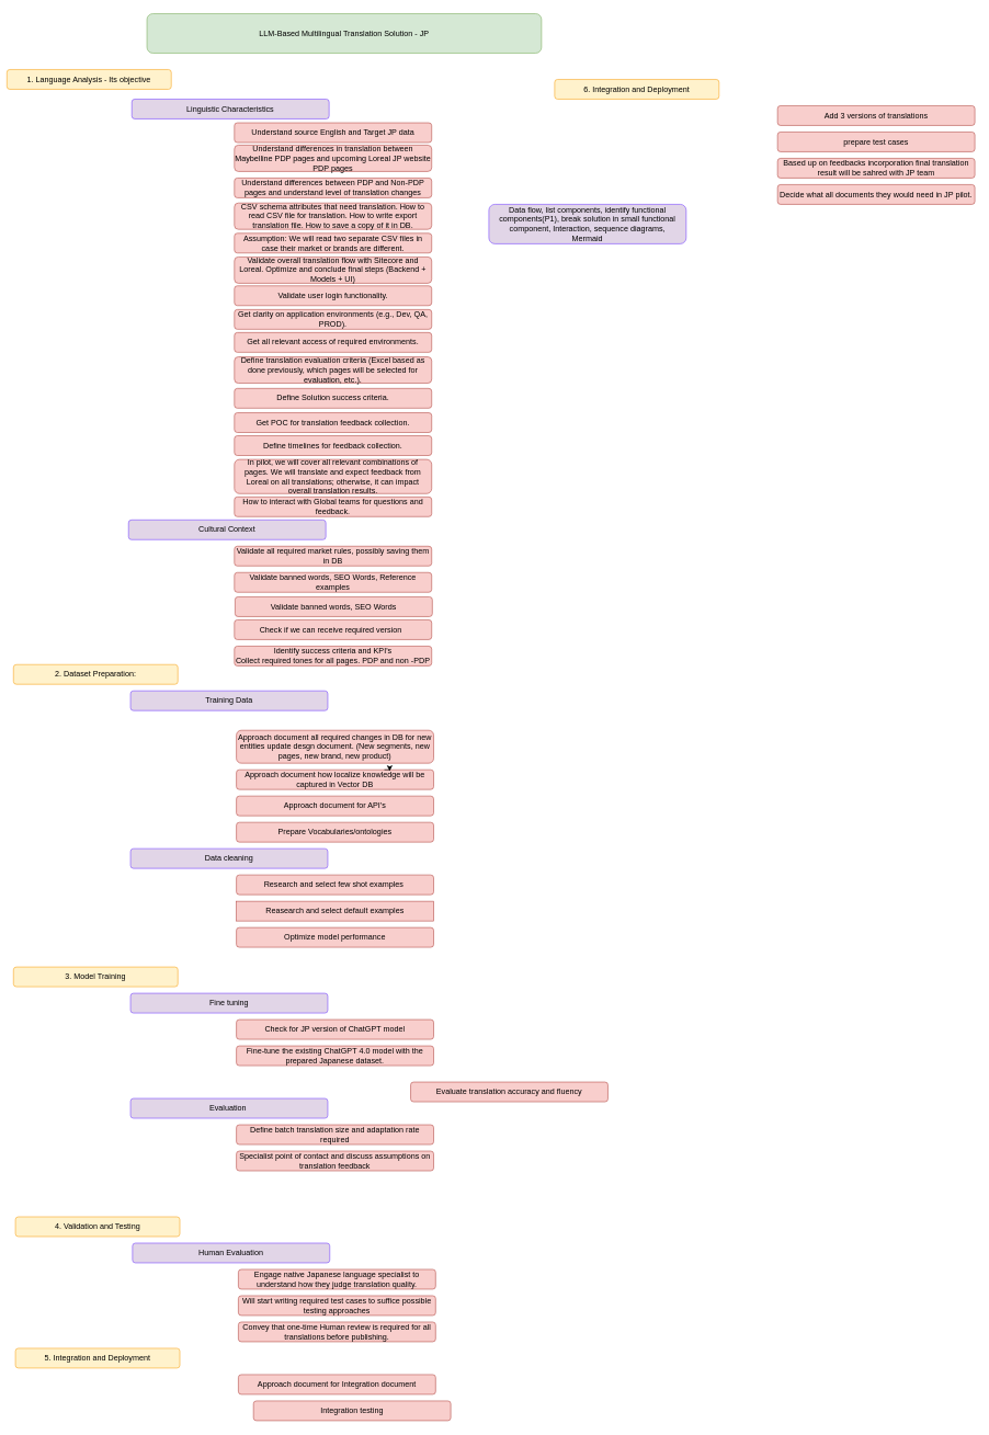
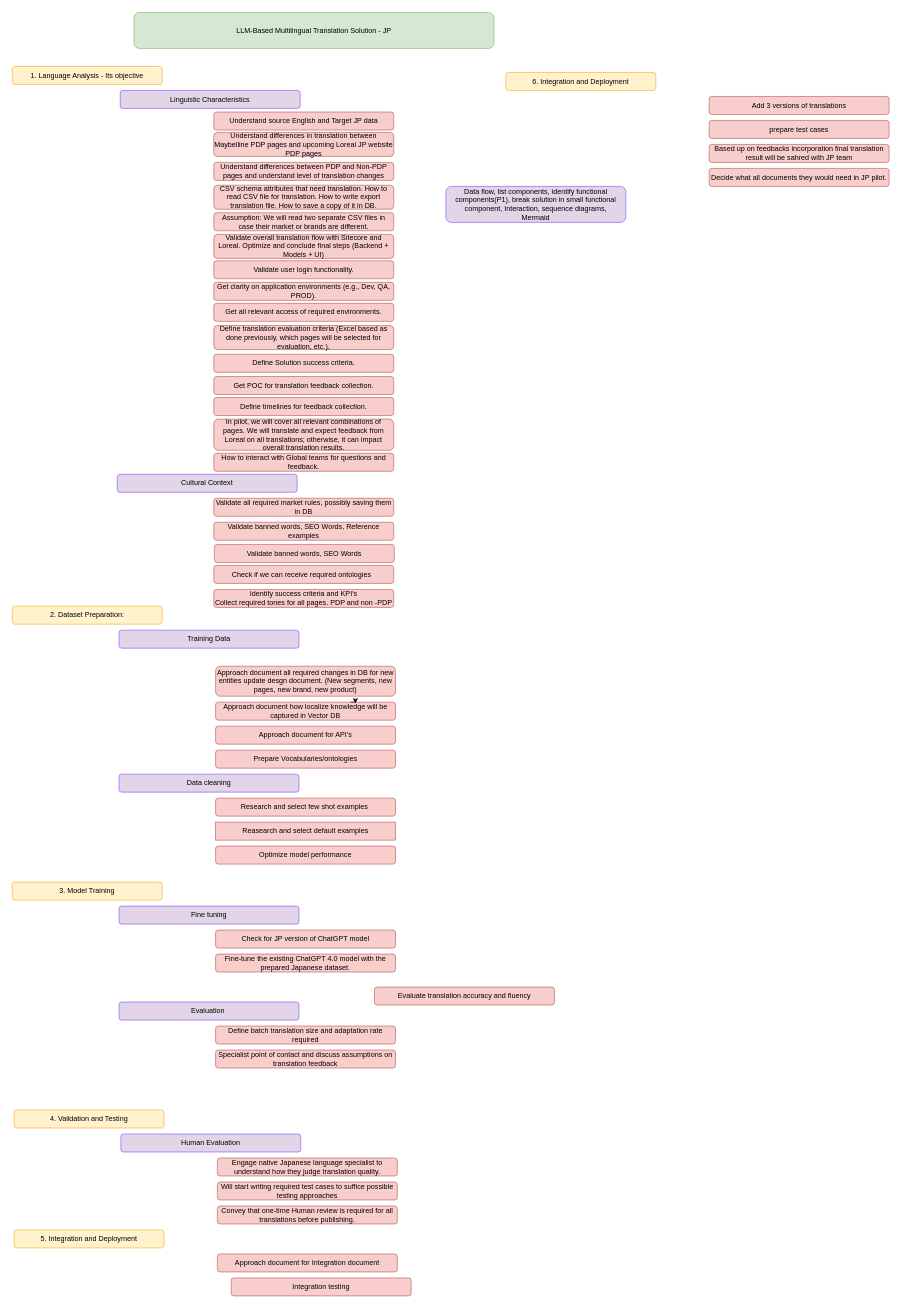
- <mxCell id="3" value="1. Language Analysis - Its objective" style="rounded=1;whiteSpace=wrap;html=1;fillColor=#FFF2CC;strokeColor=#F9A825;" vertex="1" parent="1"><mxGeometry x="10" y="105" width="250" height="30" as="geometry" /></mxCell>
+ <mxCell id="3" value="1. Language Analysis - Its objective" style="rounded=1;whiteSpace=wrap;html=1;fillColor=#FFF2CC;strokeColor=#F9A825;" vertex="1" parent="1"><mxGeometry x="20" y="110" width="250" height="30" as="geometry" /></mxCell>
- <mxCell id="23" value="Check if we can receive required version&amp;nbsp;&amp;nbsp;" style="rounded=1;whiteSpace=wrap;html=1;fillColor=#F8CECC;strokeColor=#B85450;" vertex="1" parent="1"><mxGeometry x="356" y="942" width="300" height="30" as="geometry" /></mxCell>
+ <mxCell id="23" value="Check if we can receive required ontologies&amp;nbsp;&amp;nbsp;" style="rounded=1;whiteSpace=wrap;html=1;fillColor=#F8CECC;strokeColor=#B85450;" vertex="1" parent="1"><mxGeometry x="356" y="942" width="300" height="30" as="geometry" /></mxCell>
